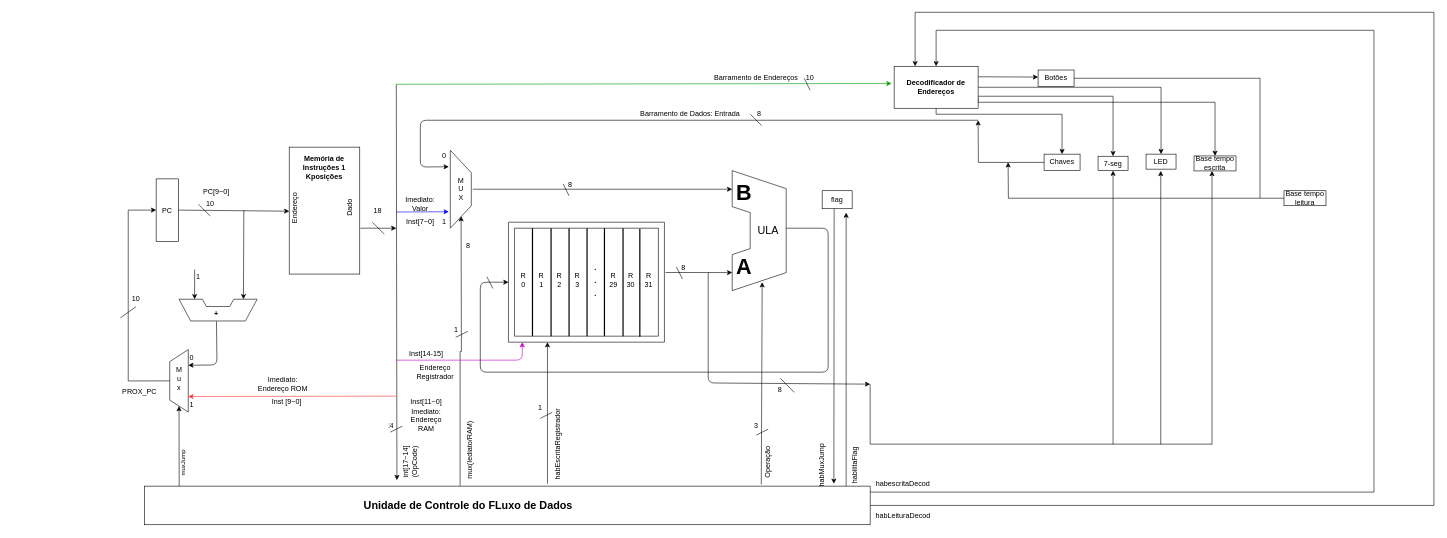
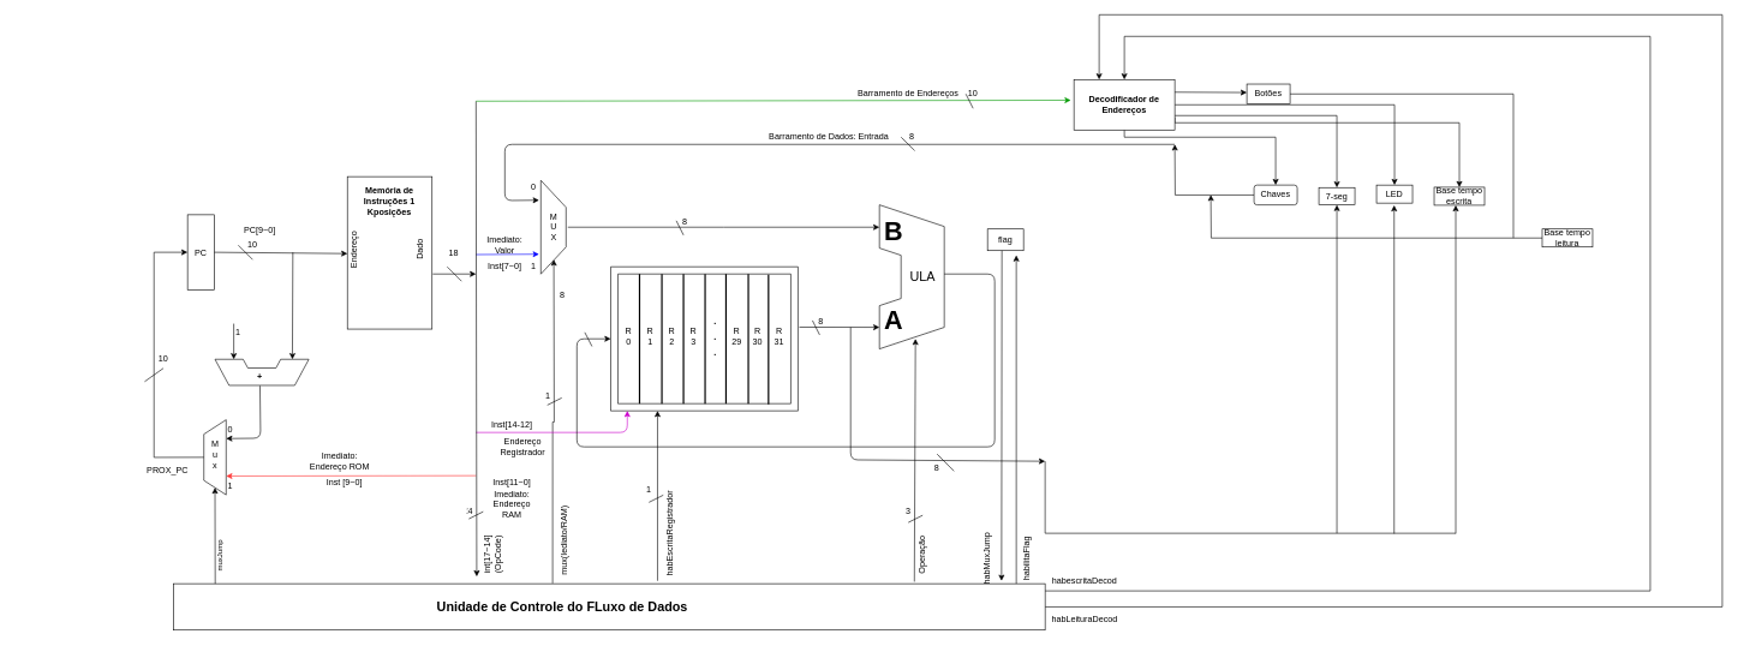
- <mxCell id="134" value="Chaves" style="rounded=0;whiteSpace=wrap;html=1;" parent="1" vertex="1"><mxGeometry x="1740" y="256.5" width="60" height="27.5" as="geometry" /></mxCell>
+ <mxCell id="134" value="Chaves" style="whiteSpace=wrap;html=1;rounded=1;" parent="1" vertex="1"><mxGeometry x="1740" y="256.5" width="60" height="27.5" as="geometry" /></mxCell>
- <mxCell id="96" value="Inst[14-15]" style="text;html=1;strokeColor=none;fillColor=none;align=center;verticalAlign=middle;whiteSpace=wrap;rounded=0;" parent="1" vertex="1"><mxGeometry x="680" y="580" width="60" height="20" as="geometry" /></mxCell>
+ <mxCell id="96" value="Inst[14-12]" style="text;html=1;strokeColor=none;fillColor=none;align=center;verticalAlign=middle;whiteSpace=wrap;rounded=0;" parent="1" vertex="1"><mxGeometry x="680" y="580" width="60" height="20" as="geometry" /></mxCell>
